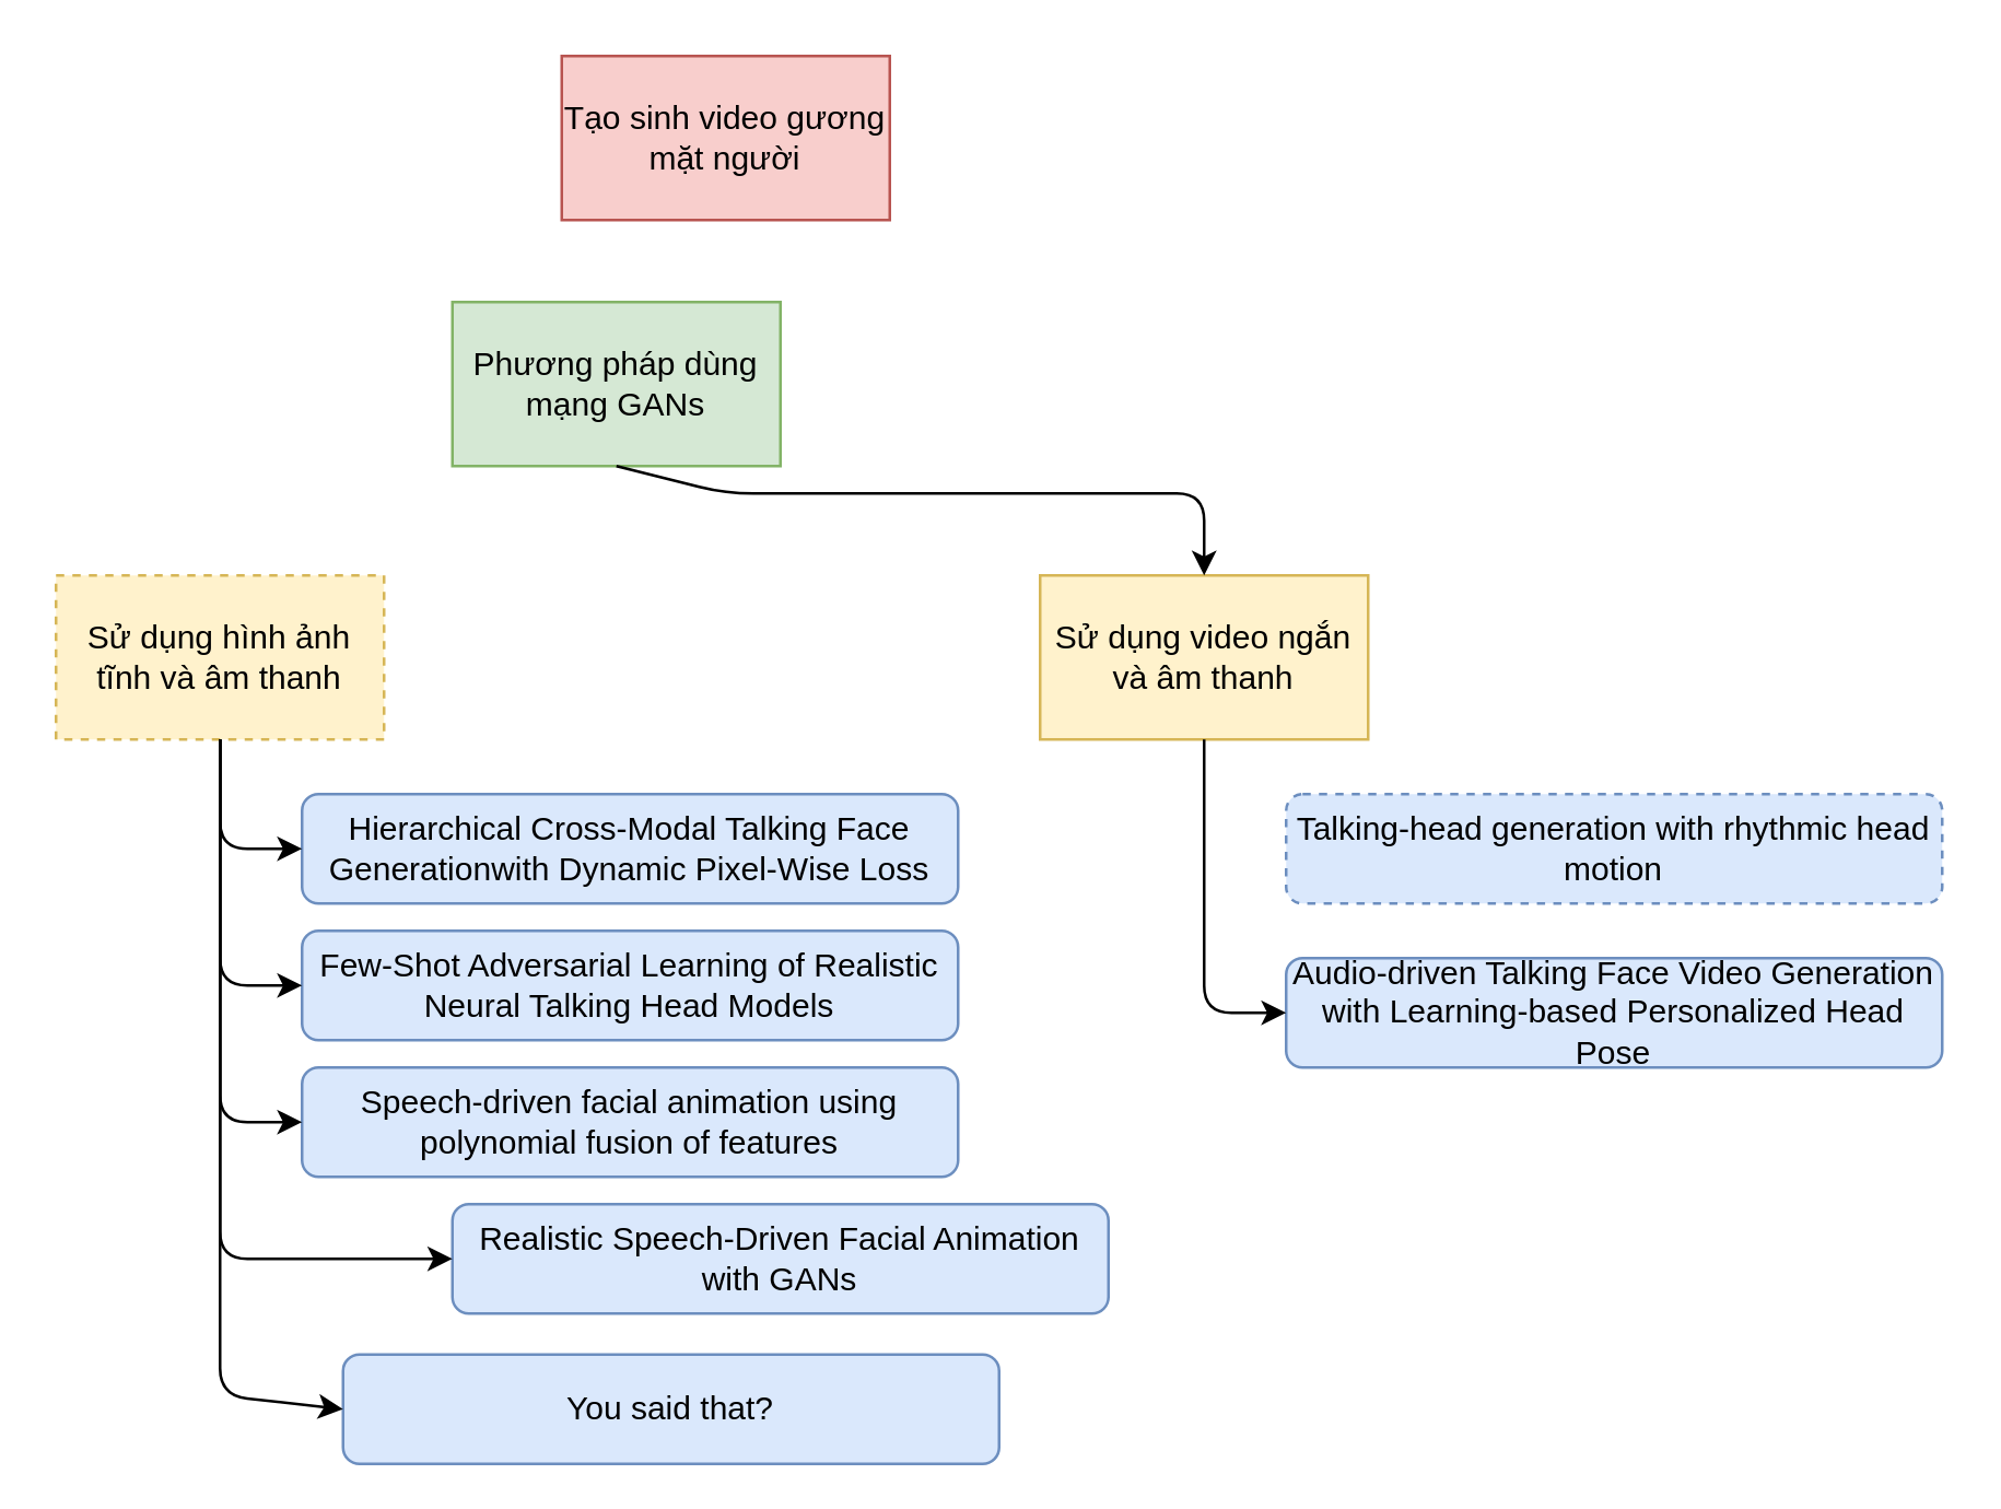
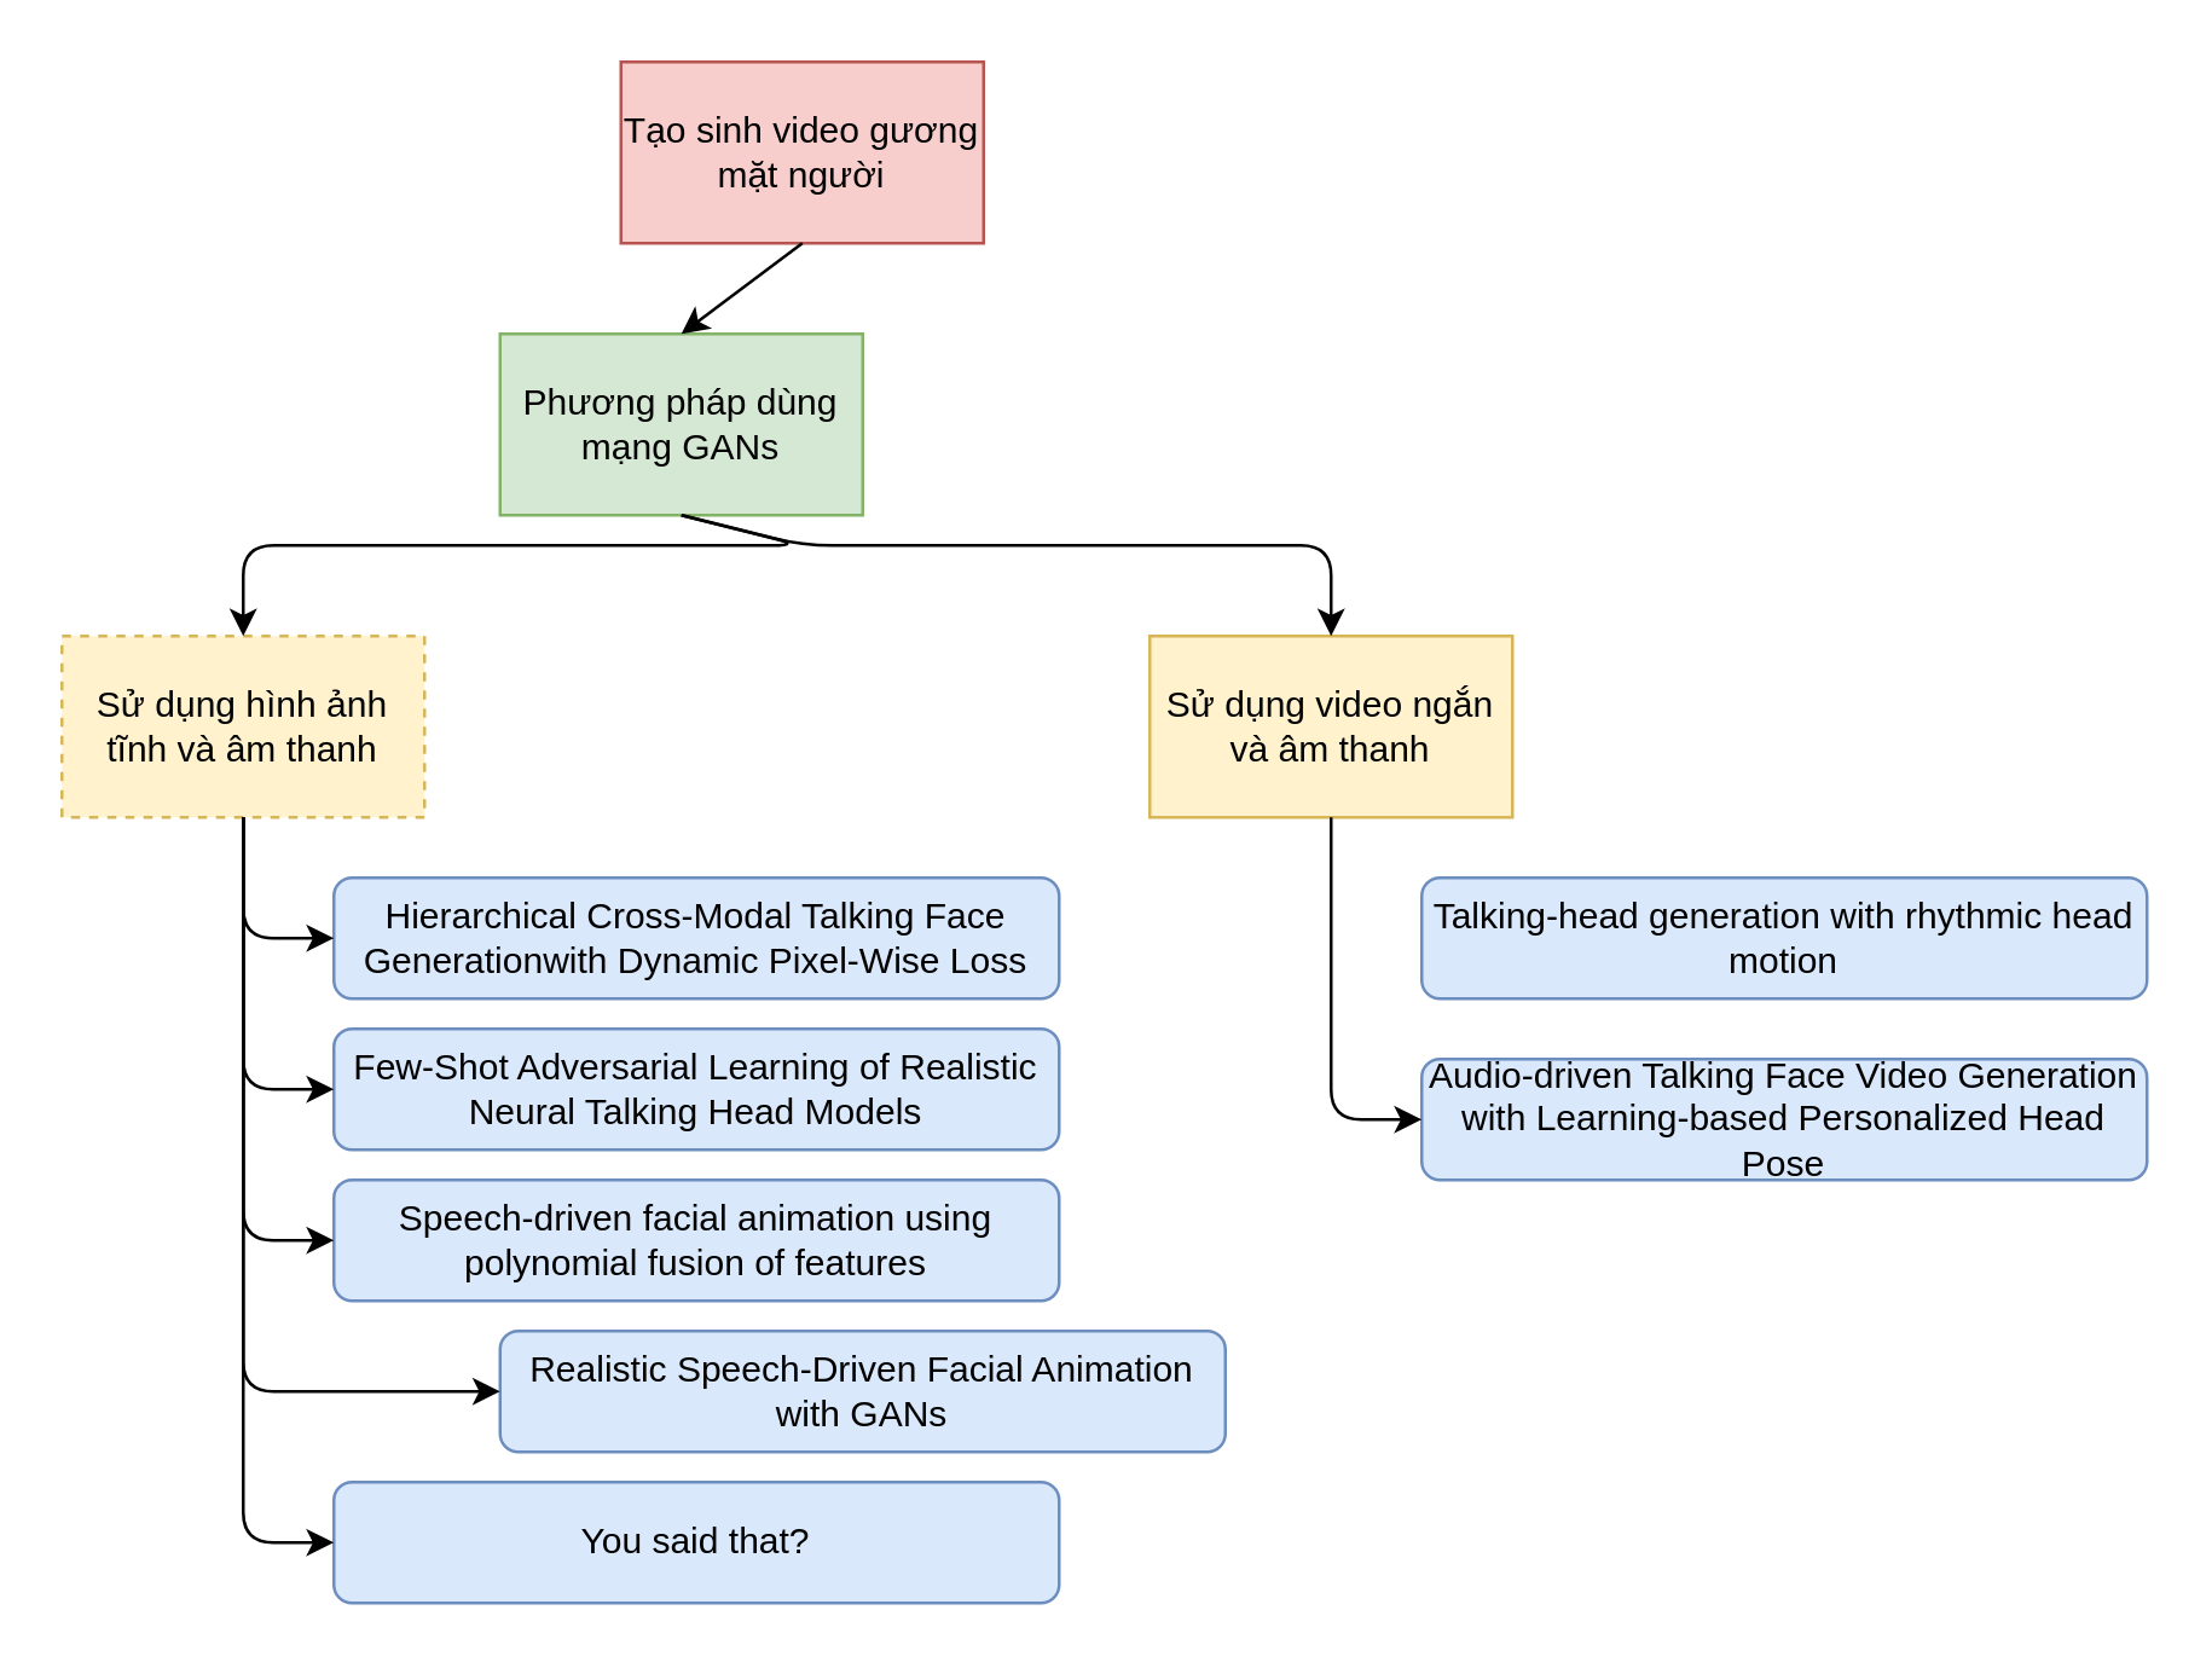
+ <mxCell id="4" value="" style="endArrow=classic;html=1;exitX=0.5;exitY=1;exitDx=0;exitDy=0;entryX=0.5;entryY=0;entryDx=0;entryDy=0;" edge="1" parent="1" source="2" target="3"><mxGeometry width="50" height="50" relative="1" as="geometry"><mxPoint x="240" y="350" as="sourcePoint" /><mxPoint x="290" y="300" as="targetPoint" /></mxGeometry></mxCell>
+ <mxCell id="6" value="" style="endArrow=classic;html=1;exitX=0.5;exitY=1;exitDx=0;exitDy=0;entryX=0.5;entryY=0;entryDx=0;entryDy=0;" edge="1" parent="1" source="3" target="5"><mxGeometry width="50" height="50" relative="1" as="geometry"><mxPoint x="240" y="330" as="sourcePoint" /><mxPoint x="290" y="280" as="targetPoint" /><Array as="points"><mxPoint x="265" y="180" /><mxPoint x="80" y="180" /></Array></mxGeometry></mxCell>
- <mxCell id="13" value="Talking-head generation with rhythmic head motion" style="rounded=1;whiteSpace=wrap;html=1;fillColor=#dae8fc;strokeColor=#6c8ebf;dashed=1;" vertex="1" parent="1"><mxGeometry x="470" y="290" width="240" height="40" as="geometry" /></mxCell>
+ <mxCell id="13" value="Talking-head generation with rhythmic head motion" style="rounded=1;whiteSpace=wrap;html=1;fillColor=#dae8fc;strokeColor=#6c8ebf;" vertex="1" parent="1"><mxGeometry x="470" y="290" width="240" height="40" as="geometry" /></mxCell>
- <mxCell id="20" value="You said that?" style="rounded=1;whiteSpace=wrap;html=1;fillColor=#dae8fc;strokeColor=#6c8ebf;" vertex="1" parent="1"><mxGeometry x="125" y="495" width="240" height="40" as="geometry" /></mxCell>
+ <mxCell id="20" value="You said that?" style="rounded=1;whiteSpace=wrap;html=1;fillColor=#dae8fc;strokeColor=#6c8ebf;" vertex="1" parent="1"><mxGeometry x="110" y="490" width="240" height="40" as="geometry" /></mxCell>
